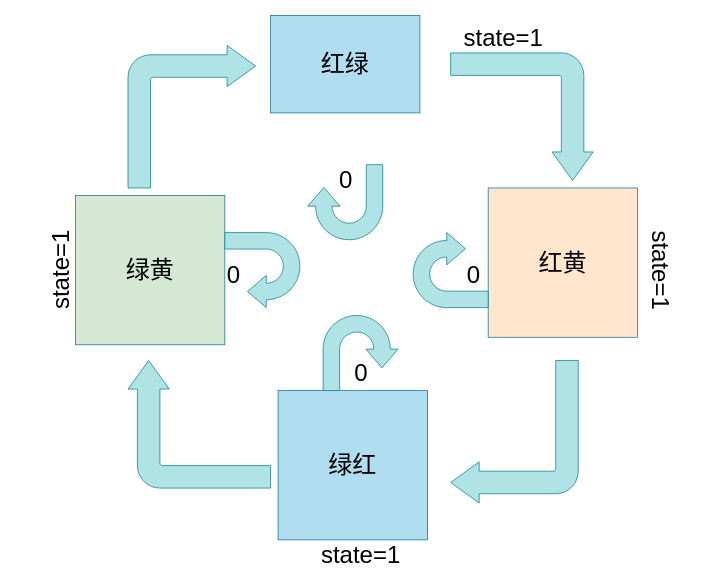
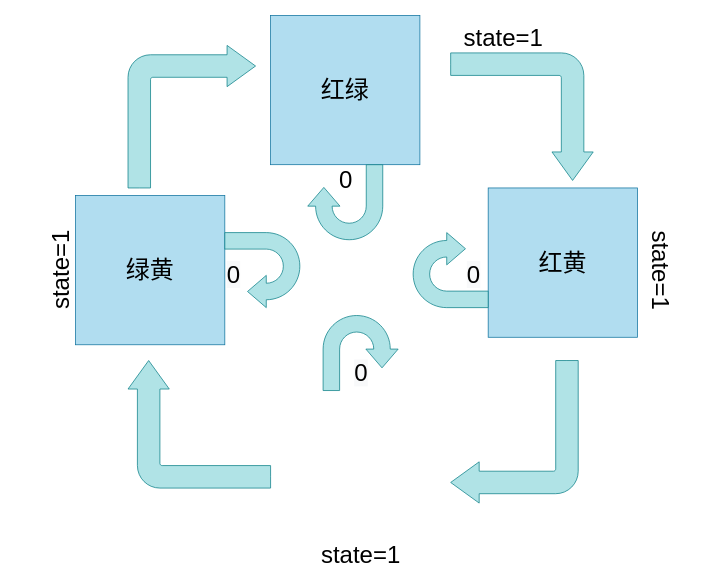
- <mxCell id="2" value="&lt;font style=&quot;font-size: 32px ; font-weight: normal&quot;&gt;红绿&lt;/font&gt;" style="whiteSpace=wrap;html=1;aspect=fixed;fontStyle=1;fillColor=#b1ddf0;strokeColor=#10739e;" vertex="1" parent="1"><mxGeometry x="360" y="20" width="199" height="130" as="geometry" /></mxCell>
+ <mxCell id="2" value="&lt;font style=&quot;font-size: 32px ; font-weight: normal&quot;&gt;红绿&lt;/font&gt;" style="whiteSpace=wrap;html=1;aspect=fixed;fontStyle=1;fillColor=#b1ddf0;strokeColor=#10739e;" vertex="1" parent="1"><mxGeometry x="360" y="20" width="199" height="199" as="geometry" /></mxCell>
- <mxCell id="5" value="&lt;font style=&quot;font-size: 32px&quot;&gt;红黄&lt;/font&gt;" style="whiteSpace=wrap;html=1;aspect=fixed;fillColor=#ffe6cc;strokeColor=#10739e;" vertex="1" parent="1"><mxGeometry x="650" y="250" width="199" height="199" as="geometry" /></mxCell>
+ <mxCell id="5" value="&lt;font style=&quot;font-size: 32px&quot;&gt;红黄&lt;/font&gt;" style="whiteSpace=wrap;html=1;aspect=fixed;fillColor=#b1ddf0;strokeColor=#10739e;" vertex="1" parent="1"><mxGeometry x="650" y="250" width="199" height="199" as="geometry" /></mxCell>
- <mxCell id="6" value="&lt;font style=&quot;font-size: 32px&quot;&gt;绿黄&lt;/font&gt;" style="whiteSpace=wrap;html=1;aspect=fixed;fillColor=#d5e8d4;strokeColor=#10739e;" vertex="1" parent="1"><mxGeometry x="100" y="260" width="199" height="199" as="geometry" /></mxCell>
+ <mxCell id="6" value="&lt;font style=&quot;font-size: 32px&quot;&gt;绿黄&lt;/font&gt;" style="whiteSpace=wrap;html=1;aspect=fixed;fillColor=#b1ddf0;strokeColor=#10739e;" vertex="1" parent="1"><mxGeometry x="100" y="260" width="199" height="199" as="geometry" /></mxCell>
- <mxCell id="4" value="&lt;font style=&quot;font-size: 32px&quot;&gt;绿红&lt;/font&gt;" style="whiteSpace=wrap;html=1;aspect=fixed;fillColor=#b1ddf0;strokeColor=#10739e;" vertex="1" parent="1"><mxGeometry x="370" y="520" width="199" height="199" as="geometry" /></mxCell>
